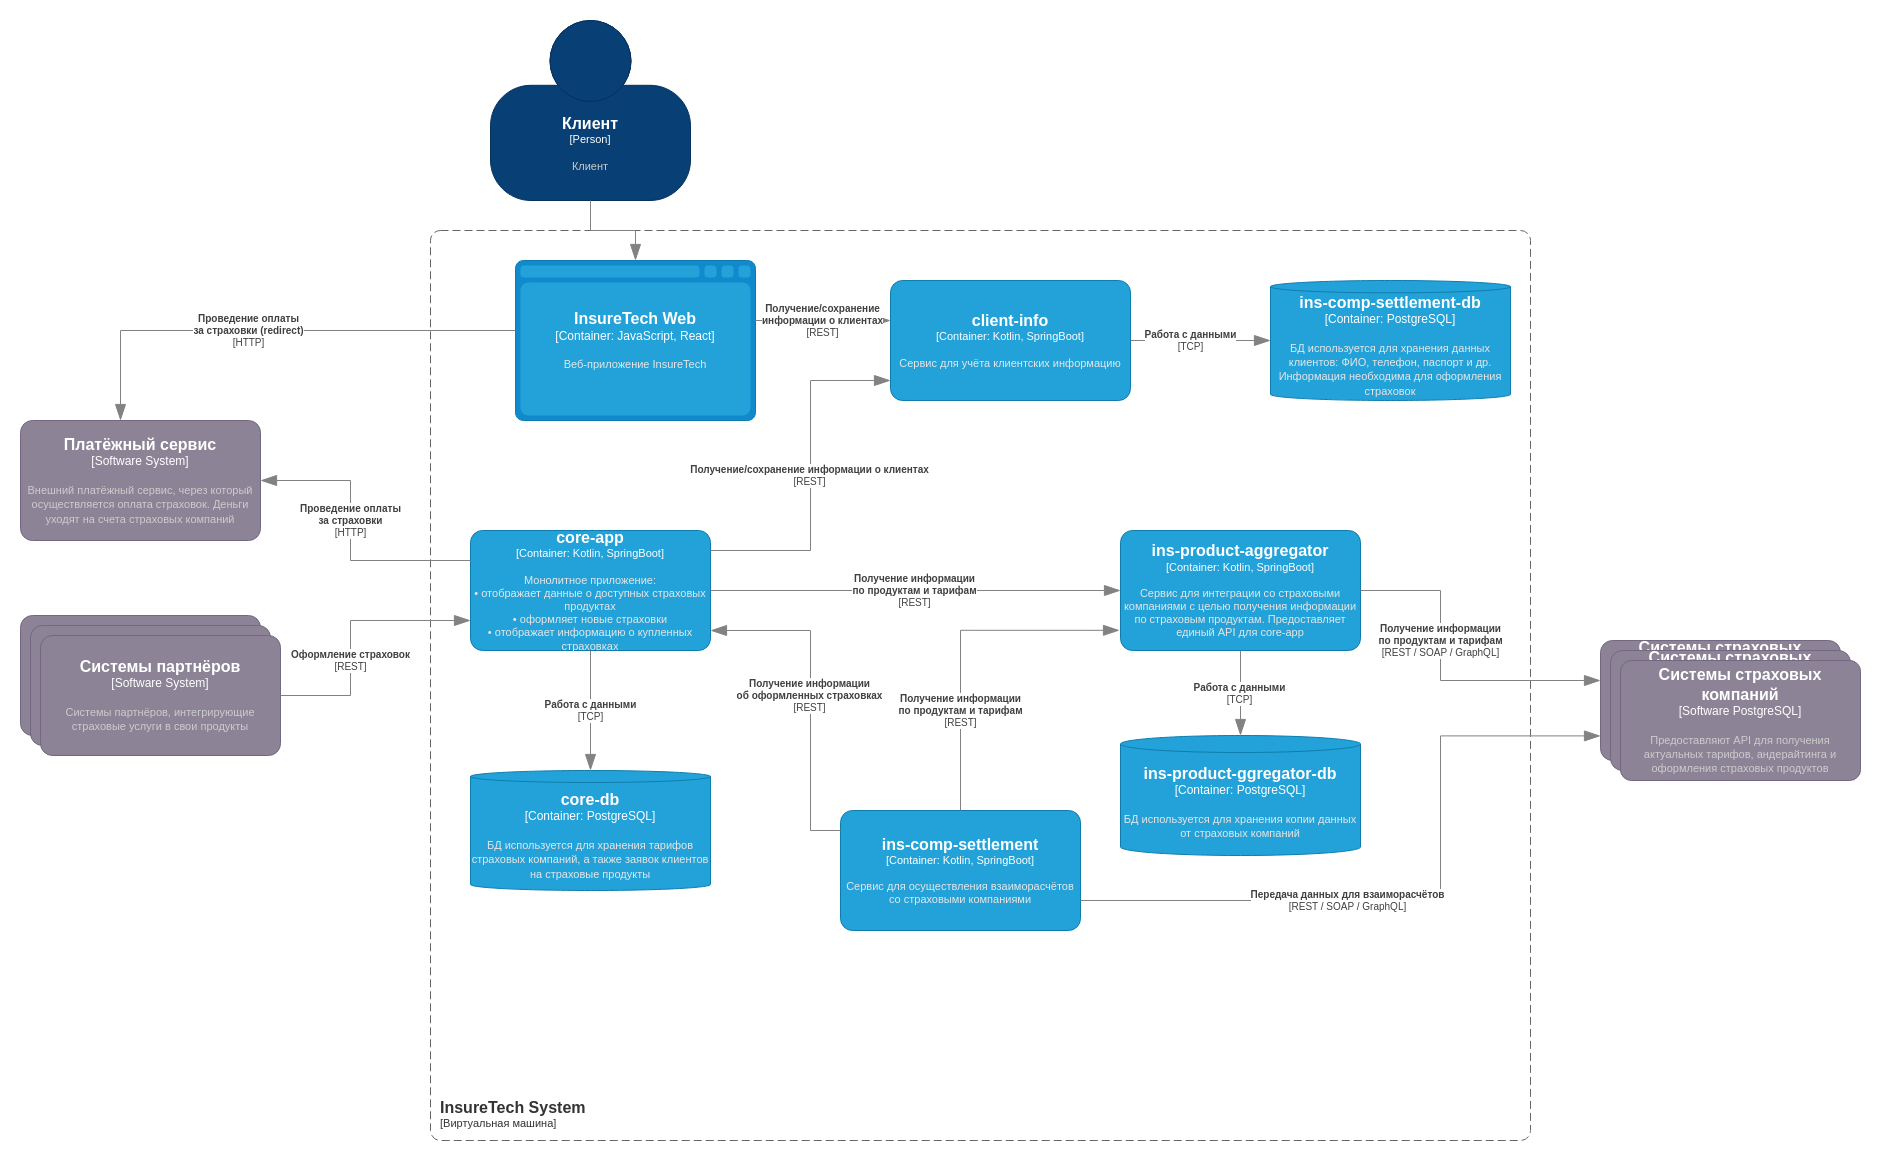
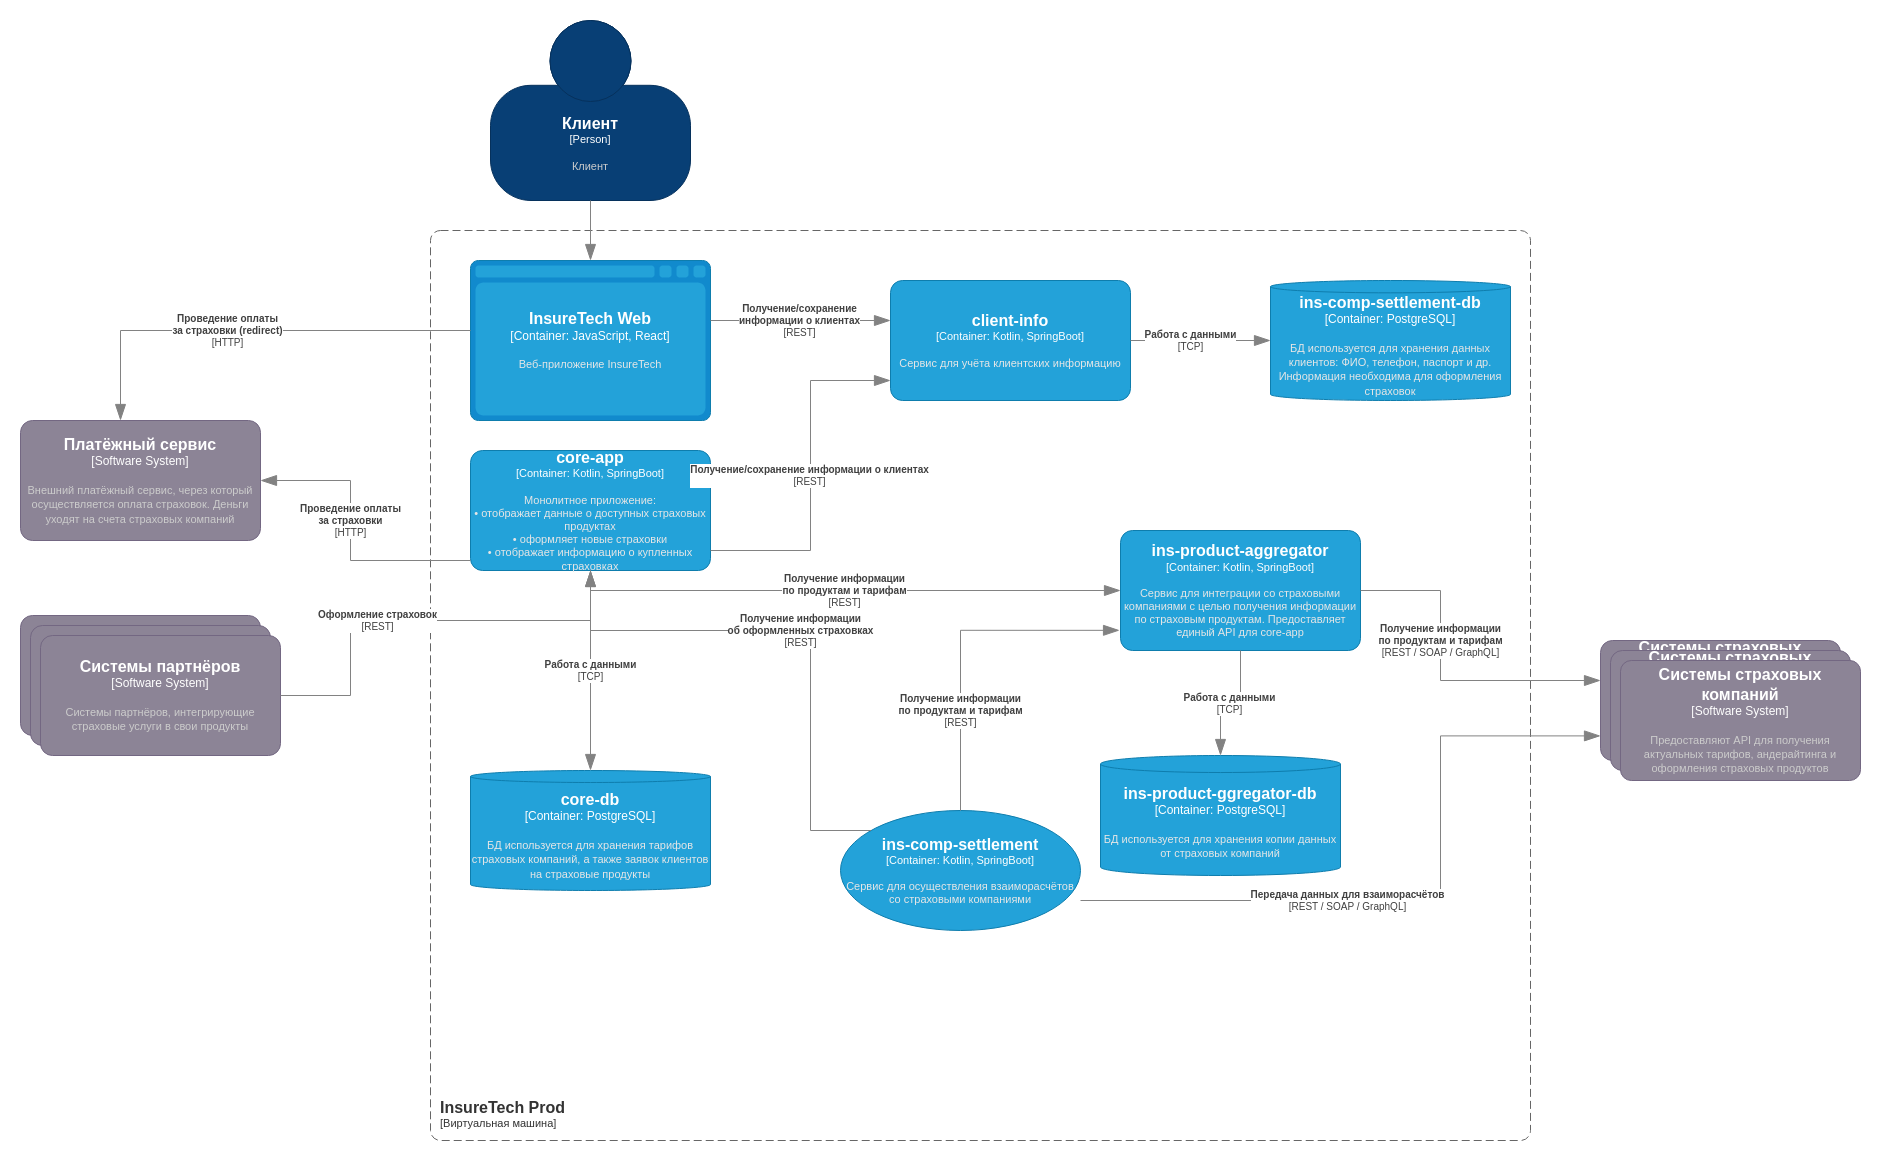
- <mxCell id="5" value="&lt;font style=&quot;font-size: 16px&quot;&gt;&lt;b&gt;InsureTech Web&lt;/b&gt;&lt;/font&gt;&lt;div&gt;[Container:&amp;nbsp;JavaScript, React]&lt;/div&gt;&lt;br&gt;&lt;div&gt;&lt;font style=&quot;font-size: 11px&quot;&gt;&lt;font color=&quot;#E6E6E6&quot;&gt;Веб-приложение InsureTech&lt;/font&gt;&lt;/div&gt;" style="shape=mxgraph.c4.webBrowserContainer2;whiteSpace=wrap;html=1;boundedLbl=1;rounded=0;labelBackgroundColor=none;strokeColor=#118ACD;fillColor=#23A2D9;strokeColor=#118ACD;strokeColor2=#0E7DAD;fontSize=12;fontColor=#ffffff;align=center;metaEdit=1;points=[[0.5,0,0],[1,0.25,0],[1,0.5,0],[1,0.75,0],[0.5,1,0],[0,0.75,0],[0,0.5,0],[0,0.25,0]];resizable=0;" parent="1" vertex="1"><mxGeometry x="515" y="260" width="240" height="160" as="geometry" /></mxCell>
+ <mxCell id="5" value="&lt;font style=&quot;font-size: 16px&quot;&gt;&lt;b&gt;InsureTech Web&lt;/b&gt;&lt;/font&gt;&lt;div&gt;[Container:&amp;nbsp;JavaScript, React]&lt;/div&gt;&lt;br&gt;&lt;div&gt;&lt;font style=&quot;font-size: 11px&quot;&gt;&lt;font color=&quot;#E6E6E6&quot;&gt;Веб-приложение InsureTech&lt;/font&gt;&lt;/div&gt;" style="shape=mxgraph.c4.webBrowserContainer2;whiteSpace=wrap;html=1;boundedLbl=1;rounded=0;labelBackgroundColor=none;strokeColor=#118ACD;fillColor=#23A2D9;strokeColor=#118ACD;strokeColor2=#0E7DAD;fontSize=12;fontColor=#ffffff;align=center;metaEdit=1;points=[[0.5,0,0],[1,0.25,0],[1,0.5,0],[1,0.75,0],[0.5,1,0],[0,0.75,0],[0,0.5,0],[0,0.25,0]];resizable=0;" parent="1" vertex="1"><mxGeometry x="470" y="260" width="240" height="160" as="geometry" /></mxCell>
- <mxCell id="4" value="&lt;font style=&quot;font-size: 16px&quot;&gt;&lt;b&gt;core-app&lt;/b&gt;&lt;/font&gt;&lt;div&gt;[Container: Kotlin, SpringBoot]&lt;/div&gt;&lt;br&gt;&lt;div&gt;&lt;font style=&quot;font-size: 11px&quot;&gt;&lt;font color=&quot;#E6E6E6&quot;&gt;Монолитное приложение:&#10;• отображает данные о доступных страховых продуктах&#10;• оформляет новые страховки&#10;• отображает информацию о купленных страховках&lt;/font&gt;&lt;/div&gt;" style="rounded=1;whiteSpace=wrap;html=1;fontSize=11;labelBackgroundColor=none;fillColor=#23A2D9;fontColor=#ffffff;align=center;arcSize=10;strokeColor=#0E7DAD;metaEdit=1;resizable=0;points=[[0.25,0,0],[0.5,0,0],[0.75,0,0],[1,0.25,0],[1,0.5,0],[1,0.75,0],[0.75,1,0],[0.5,1,0],[0.25,1,0],[0,0.75,0],[0,0.5,0],[0,0.25,0]];" parent="1" vertex="1"><mxGeometry x="470" y="530" width="240" height="120" as="geometry" /></mxCell>
+ <mxCell id="4" value="&lt;font style=&quot;font-size: 16px&quot;&gt;&lt;b&gt;core-app&lt;/b&gt;&lt;/font&gt;&lt;div&gt;[Container: Kotlin, SpringBoot]&lt;/div&gt;&lt;br&gt;&lt;div&gt;&lt;font style=&quot;font-size: 11px&quot;&gt;&lt;font color=&quot;#E6E6E6&quot;&gt;Монолитное приложение:&#10;• отображает данные о доступных страховых продуктах&#10;• оформляет новые страховки&#10;• отображает информацию о купленных страховках&lt;/font&gt;&lt;/div&gt;" style="rounded=1;whiteSpace=wrap;html=1;fontSize=11;labelBackgroundColor=none;fillColor=#23A2D9;fontColor=#ffffff;align=center;arcSize=10;strokeColor=#0E7DAD;metaEdit=1;resizable=0;points=[[0.25,0,0],[0.5,0,0],[0.75,0,0],[1,0.25,0],[1,0.5,0],[1,0.75,0],[0.75,1,0],[0.5,1,0],[0.25,1,0],[0,0.75,0],[0,0.5,0],[0,0.25,0]];" parent="1" vertex="1"><mxGeometry x="470" y="450" width="240" height="120" as="geometry" /></mxCell>
- <mxCell id="13" value="&lt;font style=&quot;font-size: 16px&quot;&gt;&lt;b&gt;Системы страховых компаний&lt;/b&gt;&lt;/font&gt;&lt;div&gt;[Software PostgreSQL]&lt;/div&gt;&lt;br&gt;&lt;div&gt;&lt;font style=&quot;font-size: 11px&quot;&gt;&lt;font color=&quot;#cccccc&quot;&gt;Предоставляют API для получения актуальных тарифов, андерайтинга и оформления страховых продуктов&lt;/font&gt;&lt;/div&gt;" style="rounded=1;whiteSpace=wrap;html=1;labelBackgroundColor=none;fillColor=#8C8496;fontColor=#ffffff;align=center;arcSize=9;strokeColor=#736782;metaEdit=1;resizable=0;points=[[0.25,0,0],[0.5,0,0],[0.75,0,0],[1,0.25,0],[1,0.5,0],[1,0.75,0],[0.75,1,0],[0.5,1,0],[0.25,1,0],[0,0.75,0],[0,0.5,0],[0,0.25,0]];" parent="1" vertex="1"><mxGeometry x="1620" y="660" width="240" height="120" as="geometry" /></mxCell>
+ <mxCell id="13" value="&lt;font style=&quot;font-size: 16px&quot;&gt;&lt;b&gt;Системы страховых компаний&lt;/b&gt;&lt;/font&gt;&lt;div&gt;[Software System]&lt;/div&gt;&lt;br&gt;&lt;div&gt;&lt;font style=&quot;font-size: 11px&quot;&gt;&lt;font color=&quot;#cccccc&quot;&gt;Предоставляют API для получения актуальных тарифов, андерайтинга и оформления страховых продуктов&lt;/font&gt;&lt;/div&gt;" style="rounded=1;whiteSpace=wrap;html=1;labelBackgroundColor=none;fillColor=#8C8496;fontColor=#ffffff;align=center;arcSize=9;strokeColor=#736782;metaEdit=1;resizable=0;points=[[0.25,0,0],[0.5,0,0],[0.75,0,0],[1,0.25,0],[1,0.5,0],[1,0.75,0],[0.75,1,0],[0.5,1,0],[0.25,1,0],[0,0.75,0],[0,0.5,0],[0,0.25,0]];" parent="1" vertex="1"><mxGeometry x="1620" y="660" width="240" height="120" as="geometry" /></mxCell>
- <mxCell id="31" value="&lt;font style=&quot;font-size: 16px&quot;&gt;&lt;b&gt;ins-product-ggregator-db&lt;/b&gt;&lt;/font&gt;&lt;div&gt;[Container:&amp;nbsp;PostgreSQL]&lt;/div&gt;&lt;br&gt;&lt;div&gt;&lt;font style=&quot;font-size: 11px&quot;&gt;&lt;font color=&quot;#E6E6E6&quot;&gt;БД используется для хранения копии данных от страховых компаний&lt;/font&gt;&lt;/div&gt;" style="shape=cylinder3;size=8.51;whiteSpace=wrap;html=1;boundedLbl=1;rounded=0;labelBackgroundColor=none;fillColor=#23A2D9;fontSize=12;fontColor=#ffffff;align=center;strokeColor=#0E7DAD;metaEdit=1;points=[[0.5,0,0],[1,0.25,0],[1,0.5,0],[1,0.75,0],[0.5,1,0],[0,0.75,0],[0,0.5,0],[0,0.25,0]];resizable=0;" vertex="1" parent="1"><mxGeometry x="1120" y="735" width="240" height="120" as="geometry" /></mxCell>
+ <mxCell id="31" value="&lt;font style=&quot;font-size: 16px&quot;&gt;&lt;b&gt;ins-product-ggregator-db&lt;/b&gt;&lt;/font&gt;&lt;div&gt;[Container:&amp;nbsp;PostgreSQL]&lt;/div&gt;&lt;br&gt;&lt;div&gt;&lt;font style=&quot;font-size: 11px&quot;&gt;&lt;font color=&quot;#E6E6E6&quot;&gt;БД используется для хранения копии данных от страховых компаний&lt;/font&gt;&lt;/div&gt;" style="shape=cylinder3;size=8.51;whiteSpace=wrap;html=1;boundedLbl=1;rounded=0;labelBackgroundColor=none;fillColor=#23A2D9;fontSize=12;fontColor=#ffffff;align=center;strokeColor=#0E7DAD;metaEdit=1;points=[[0.5,0,0],[1,0.25,0],[1,0.5,0],[1,0.75,0],[0.5,1,0],[0,0.75,0],[0,0.5,0],[0,0.25,0]];resizable=0;" vertex="1" parent="1"><mxGeometry x="1100" y="755" width="240" height="120" as="geometry" /></mxCell>
- <mxCell id="17" value="&lt;font style=&quot;font-size: 16px&quot;&gt;&lt;b&gt;ins-comp-settlement&lt;/b&gt;&lt;/font&gt;&lt;div&gt;[Container: Kotlin, SpringBoot]&lt;/div&gt;&lt;br&gt;&lt;div&gt;&lt;font style=&quot;font-size: 11px&quot;&gt;&lt;font color=&quot;#E6E6E6&quot;&gt;Сервис для осуществления взаиморасчётов со страховыми компаниями&lt;/font&gt;&lt;/div&gt;" style="rounded=1;whiteSpace=wrap;html=1;fontSize=11;labelBackgroundColor=none;fillColor=#23A2D9;fontColor=#ffffff;align=center;arcSize=10;strokeColor=#0E7DAD;metaEdit=1;resizable=0;points=[[0.25,0,0],[0.5,0,0],[0.75,0,0],[1,0.25,0],[1,0.5,0],[1,0.75,0],[0.75,1,0],[0.5,1,0],[0.25,1,0],[0,0.75,0],[0,0.5,0],[0,0.25,0]];" parent="1" vertex="1"><mxGeometry x="840" y="810" width="240" height="120" as="geometry" /></mxCell>
+ <mxCell id="17" value="&lt;font style=&quot;font-size: 16px&quot;&gt;&lt;b&gt;ins-comp-settlement&lt;/b&gt;&lt;/font&gt;&lt;div&gt;[Container: Kotlin, SpringBoot]&lt;/div&gt;&lt;br&gt;&lt;div&gt;&lt;font style=&quot;font-size: 11px&quot;&gt;&lt;font color=&quot;#E6E6E6&quot;&gt;Сервис для осуществления взаиморасчётов со страховыми компаниями&lt;/font&gt;&lt;/div&gt;" style="ellipse;whiteSpace=wrap;html=1;fontSize=11;labelBackgroundColor=none;fillColor=#23A2D9;fontColor=#ffffff;align=center;arcSize=10;strokeColor=#0E7DAD;metaEdit=1;resizable=0;points=[[0.25,0,0],[0.5,0,0],[0.75,0,0],[1,0.25,0],[1,0.5,0],[1,0.75,0],[0.75,1,0],[0.5,1,0],[0.25,1,0],[0,0.75,0],[0,0.5,0],[0,0.25,0]];" parent="1" vertex="1"><mxGeometry x="840" y="810" width="240" height="120" as="geometry" /></mxCell>
- <mxCell id="2" value="&lt;font style=&quot;font-size: 16px&quot;&gt;&lt;b&gt;&lt;div style=&quot;text-align: left&quot;&gt;InsureTech System&lt;/div&gt;&lt;/b&gt;&lt;/font&gt;&lt;div style=&quot;text-align: left&quot;&gt;[Виртуальная машина]&lt;/div&gt;" style="rounded=1;fontSize=11;whiteSpace=wrap;html=1;dashed=1;arcSize=20;fillColor=none;strokeColor=#666666;fontColor=#333333;labelBackgroundColor=none;align=left;verticalAlign=bottom;labelBorderColor=none;spacingTop=0;spacing=10;dashPattern=8 4;metaEdit=1;rotatable=0;perimeter=rectanglePerimeter;noLabel=0;labelPadding=0;allowArrows=0;connectable=0;expand=0;recursiveResize=0;editable=1;pointerEvents=0;absoluteArcSize=1;points=[[0.25,0,0],[0.5,0,0],[0.75,0,0],[1,0.25,0],[1,0.5,0],[1,0.75,0],[0.75,1,0],[0.5,1,0],[0.25,1,0],[0,0.75,0],[0,0.5,0],[0,0.25,0]];" parent="1" vertex="1"><mxGeometry x="430" y="230" width="1100" height="910" as="geometry" /></mxCell>
+ <mxCell id="2" value="&lt;font style=&quot;font-size: 16px&quot;&gt;&lt;b&gt;&lt;div style=&quot;text-align: left&quot;&gt;InsureTech Prod&lt;/div&gt;&lt;/b&gt;&lt;/font&gt;&lt;div style=&quot;text-align: left&quot;&gt;[Виртуальная машина]&lt;/div&gt;" style="rounded=1;fontSize=11;whiteSpace=wrap;html=1;dashed=1;arcSize=20;fillColor=none;strokeColor=#666666;fontColor=#333333;labelBackgroundColor=none;align=left;verticalAlign=bottom;labelBorderColor=none;spacingTop=0;spacing=10;dashPattern=8 4;metaEdit=1;rotatable=0;perimeter=rectanglePerimeter;noLabel=0;labelPadding=0;allowArrows=0;connectable=0;expand=0;recursiveResize=0;editable=1;pointerEvents=0;absoluteArcSize=1;points=[[0.25,0,0],[0.5,0,0],[0.75,0,0],[1,0.25,0],[1,0.5,0],[1,0.75,0],[0.75,1,0],[0.5,1,0],[0.25,1,0],[0,0.75,0],[0,0.5,0],[0,0.25,0]];" parent="1" vertex="1"><mxGeometry x="430" y="230" width="1100" height="910" as="geometry" /></mxCell>
